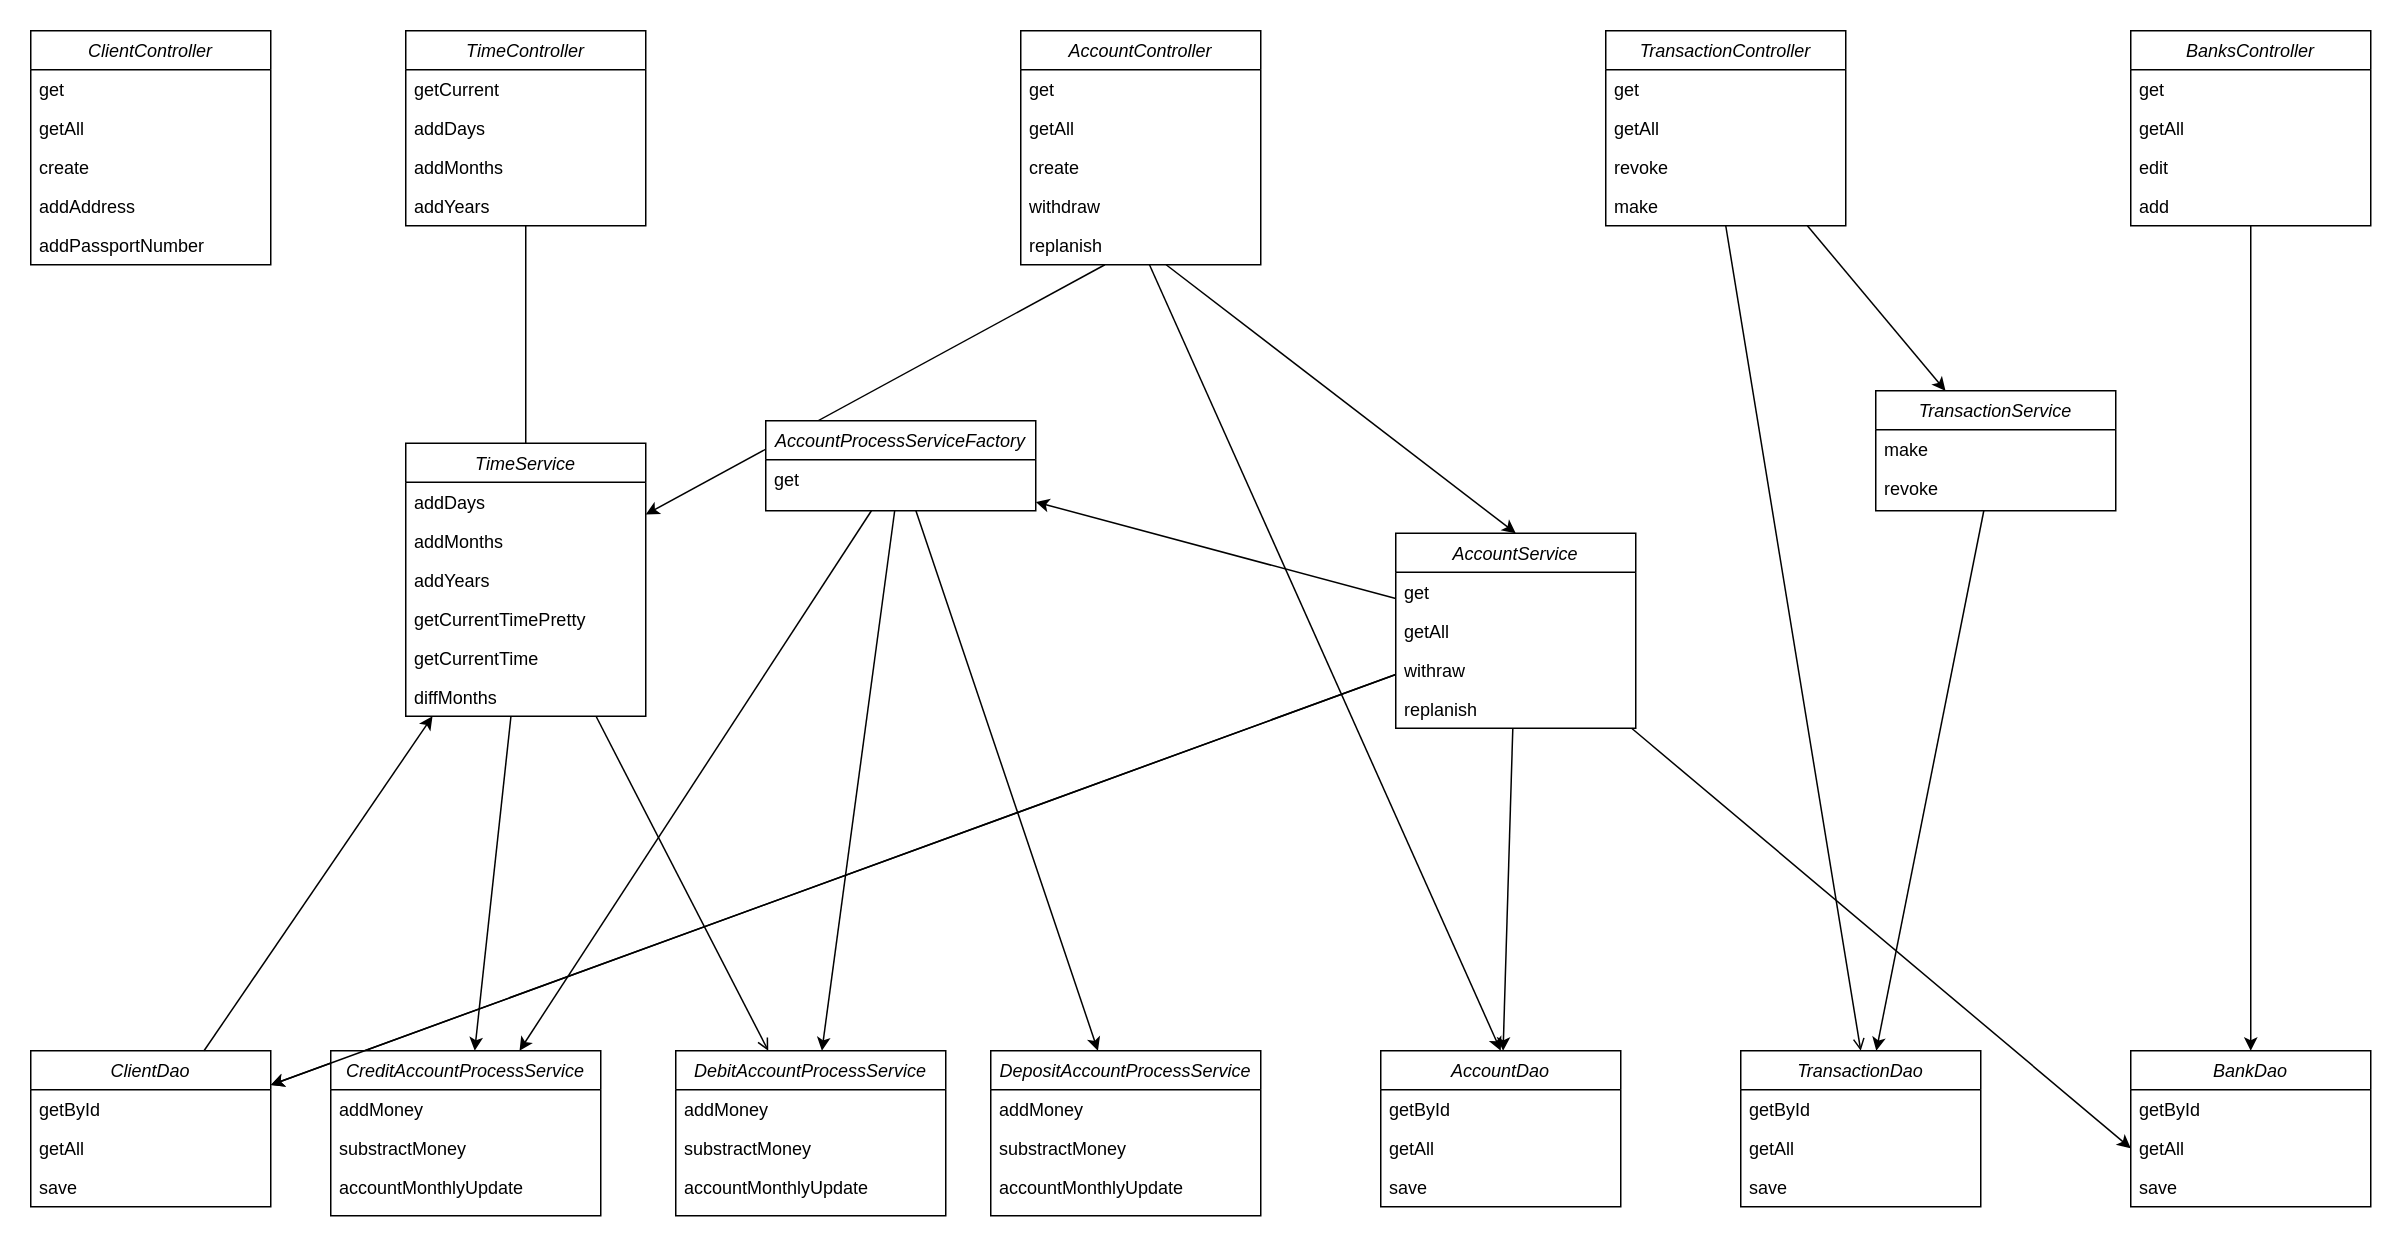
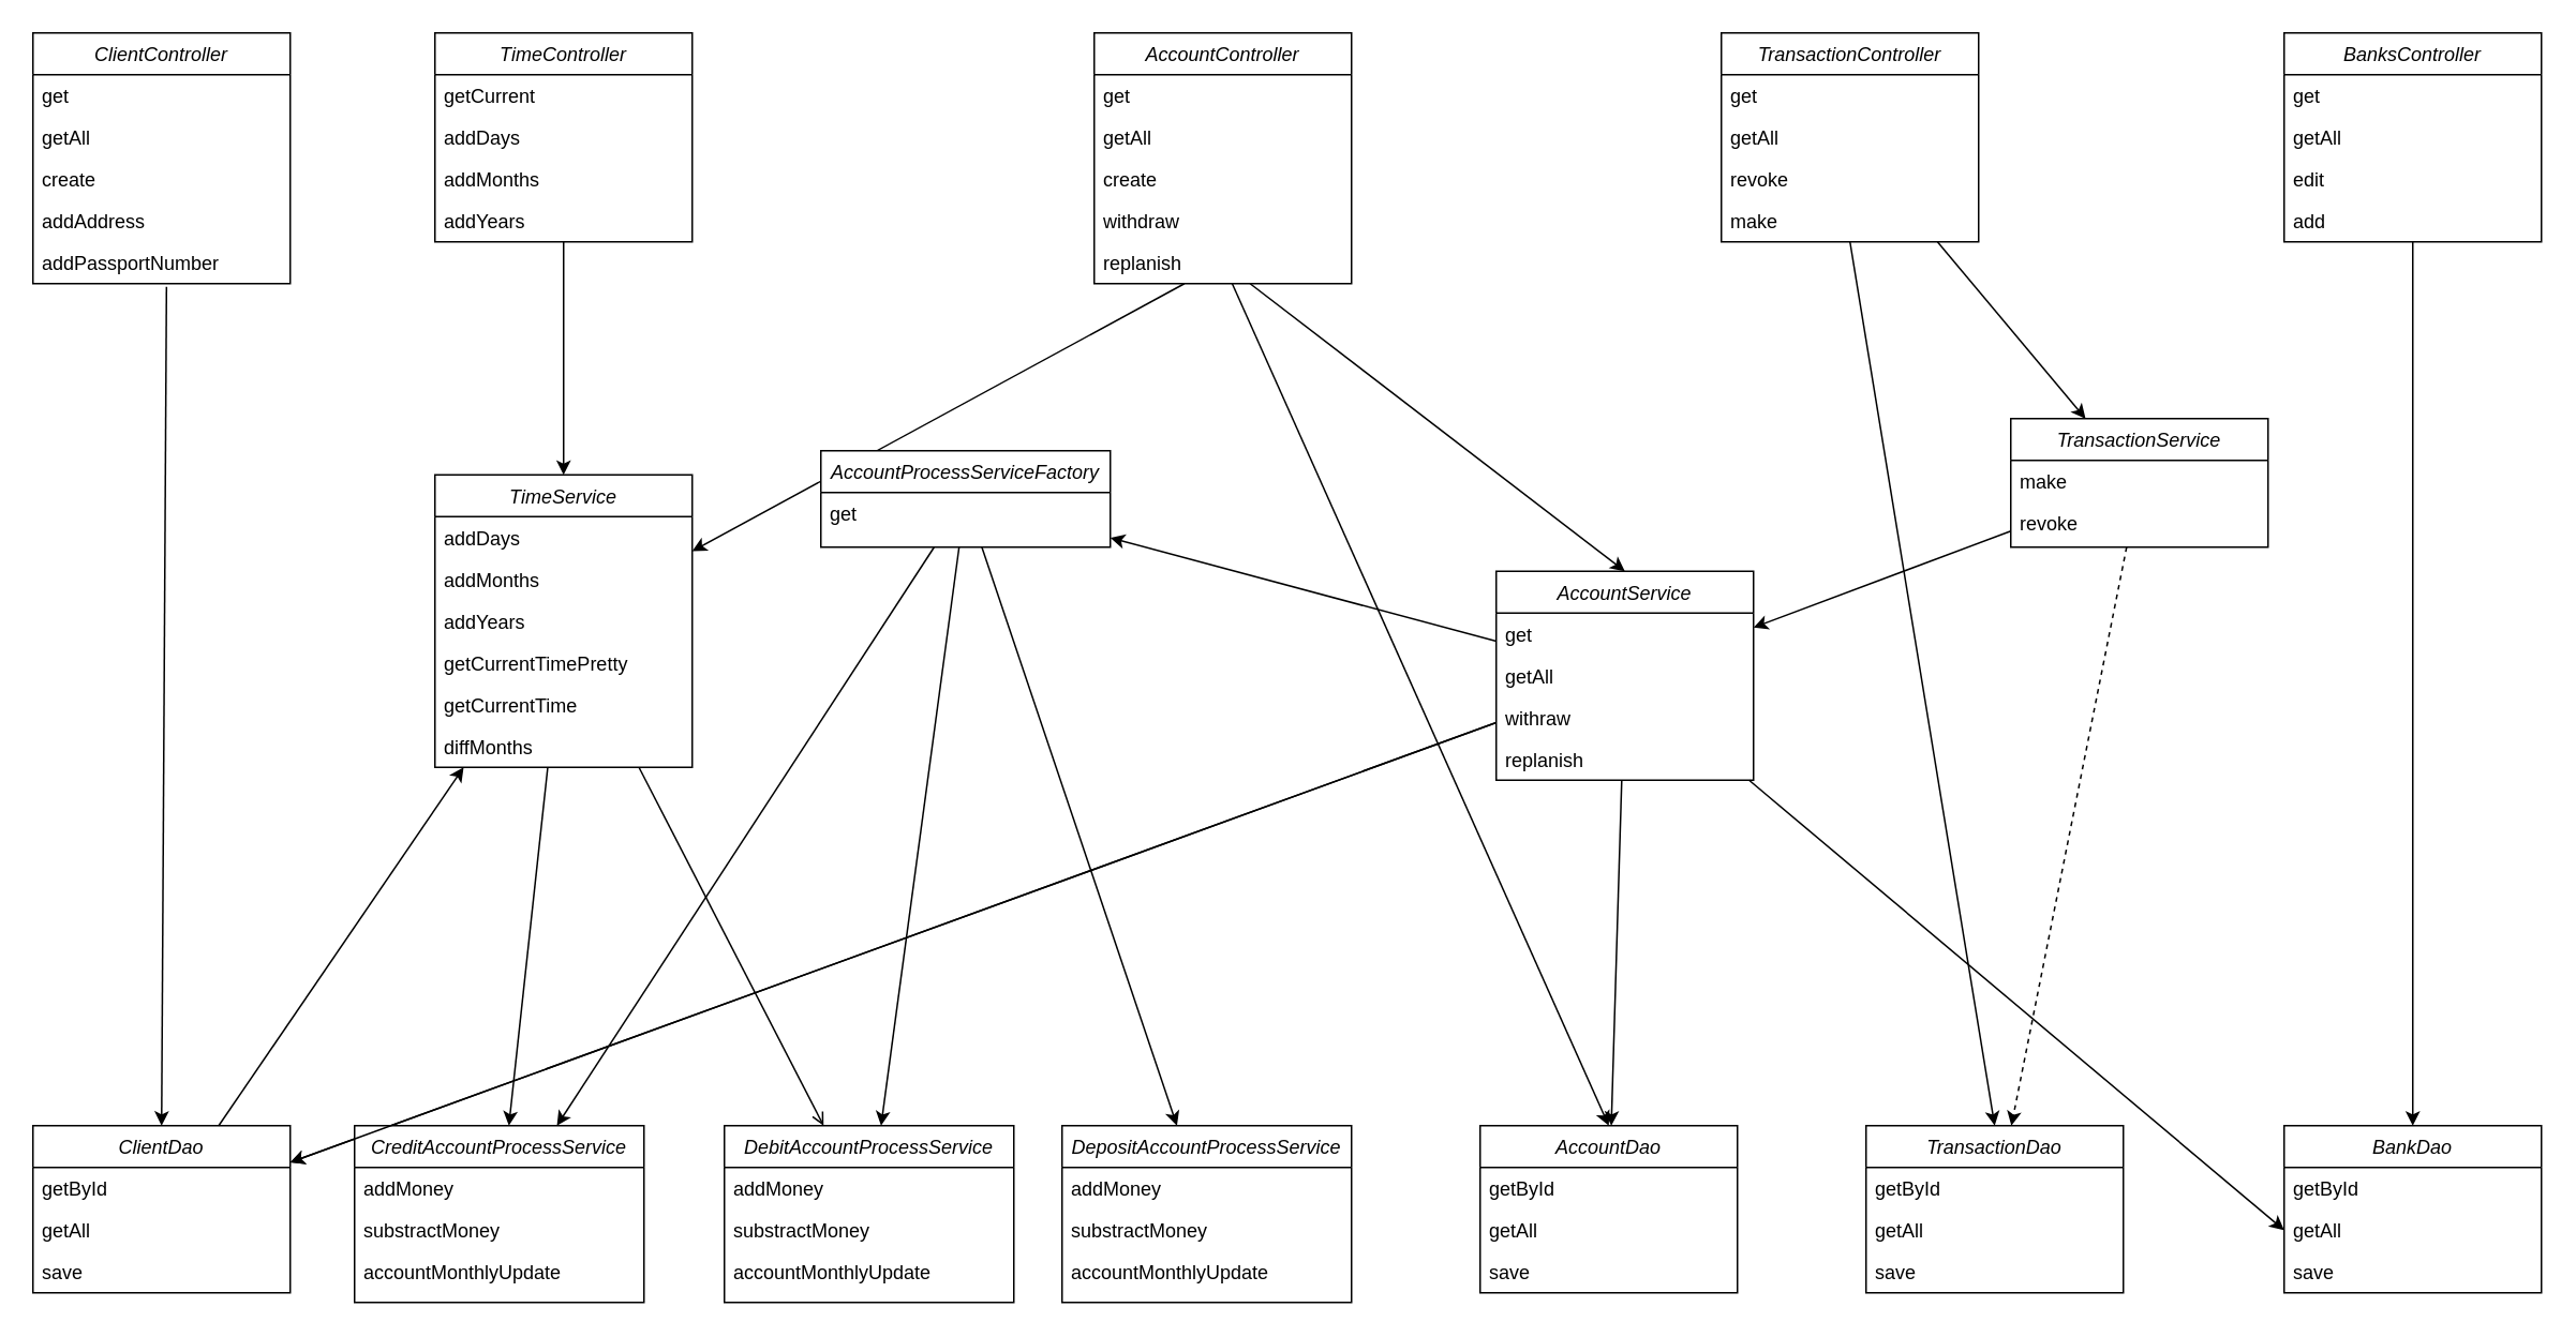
- <mxCell id="49" value="" style="endArrow=none;html=1;rounded=0;exitX=0.5;exitY=1;exitDx=0;exitDy=0;" edge="1" parent="1" source="37" target="42"><mxGeometry width="50" height="50" relative="1" as="geometry"><mxPoint x="229.04" y="140" as="sourcePoint" /><mxPoint x="438.08" y="144.99" as="targetPoint" /></mxGeometry></mxCell>
+ <mxCell id="49" value="" style="endArrow=classic;html=1;rounded=0;exitX=0.5;exitY=1;exitDx=0;exitDy=0;" edge="1" parent="1" source="37" target="42"><mxGeometry width="50" height="50" relative="1" as="geometry"><mxPoint x="229.04" y="140" as="sourcePoint" /><mxPoint x="438.08" y="144.99" as="targetPoint" /></mxGeometry></mxCell>
+ <mxCell id="94" value="" style="endArrow=classic;html=1;rounded=0;" edge="1" parent="1" source="89" target="31"><mxGeometry width="50" height="50" relative="1" as="geometry"><mxPoint x="1420" y="180" as="sourcePoint" /><mxPoint x="1440" y="730" as="targetPoint" /></mxGeometry></mxCell>
+ <mxCell id="24" value="" style="endArrow=classic;html=1;rounded=0;exitX=0.519;exitY=1.077;exitDx=0;exitDy=0;entryX=0.5;entryY=0;entryDx=0;entryDy=0;exitPerimeter=0;" edge="1" parent="1" target="20" source="19"><mxGeometry width="50" height="50" relative="1" as="geometry"><mxPoint x="199.04" y="330" as="sourcePoint" /><mxPoint x="408.08" y="334.99" as="targetPoint" /></mxGeometry></mxCell>
- <mxCell id="93" value="" style="endArrow=classic;html=1;rounded=0;" edge="1" parent="1" source="89" target="84"><mxGeometry width="50" height="50" relative="1" as="geometry"><mxPoint x="1410" y="170" as="sourcePoint" /><mxPoint x="1430" y="720" as="targetPoint" /></mxGeometry></mxCell>
+ <mxCell id="93" value="" style="endArrow=classic;html=1;rounded=0;dashed=1;" edge="1" parent="1" source="89" target="84"><mxGeometry width="50" height="50" relative="1" as="geometry"><mxPoint x="1410" y="170" as="sourcePoint" /><mxPoint x="1430" y="720" as="targetPoint" /></mxGeometry></mxCell>
- <mxCell id="88" value="" style="endArrow=open;html=1;rounded=0;exitX=0.5;exitY=1;exitDx=0;exitDy=0;entryX=0.5;entryY=0;entryDx=0;entryDy=0;" edge="1" parent="1" source="79" target="84"><mxGeometry width="50" height="50" relative="1" as="geometry"><mxPoint x="849.04" y="140" as="sourcePoint" /><mxPoint x="1058.08" y="144.99" as="targetPoint" /></mxGeometry></mxCell>
+ <mxCell id="88" value="" style="endArrow=classic;html=1;rounded=0;exitX=0.5;exitY=1;exitDx=0;exitDy=0;entryX=0.5;entryY=0;entryDx=0;entryDy=0;" edge="1" parent="1" source="79" target="84"><mxGeometry width="50" height="50" relative="1" as="geometry"><mxPoint x="849.04" y="140" as="sourcePoint" /><mxPoint x="1058.08" y="144.99" as="targetPoint" /></mxGeometry></mxCell>
